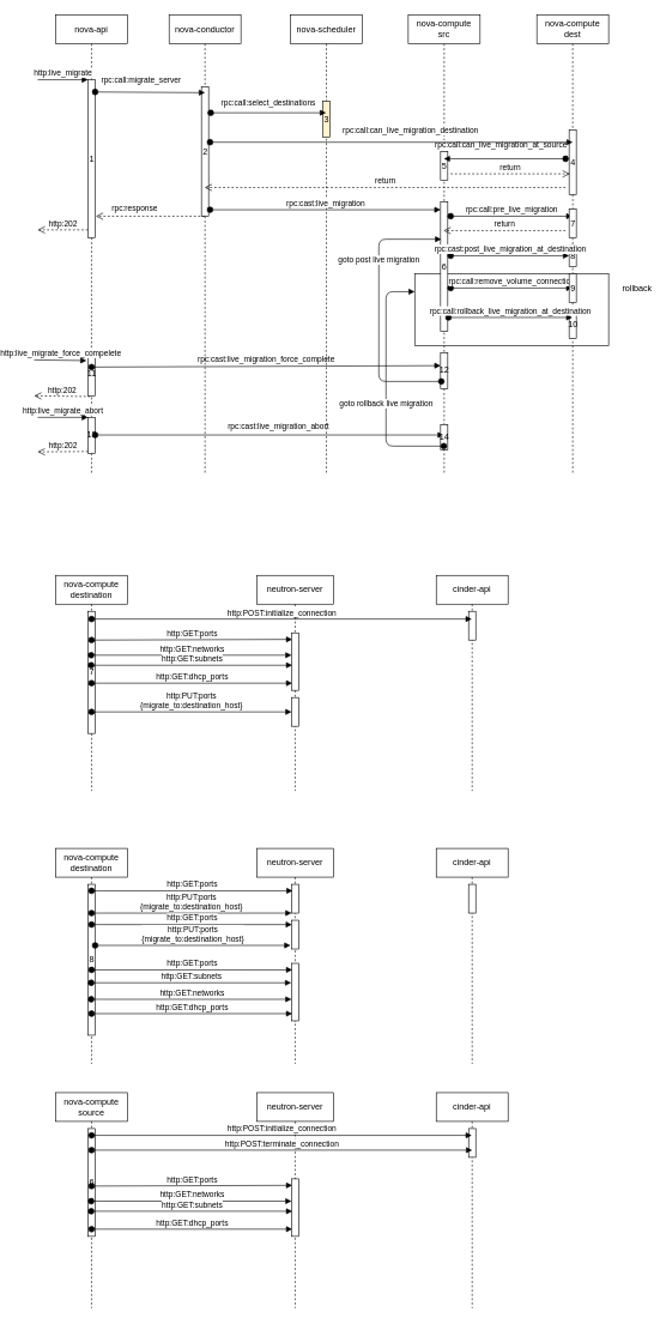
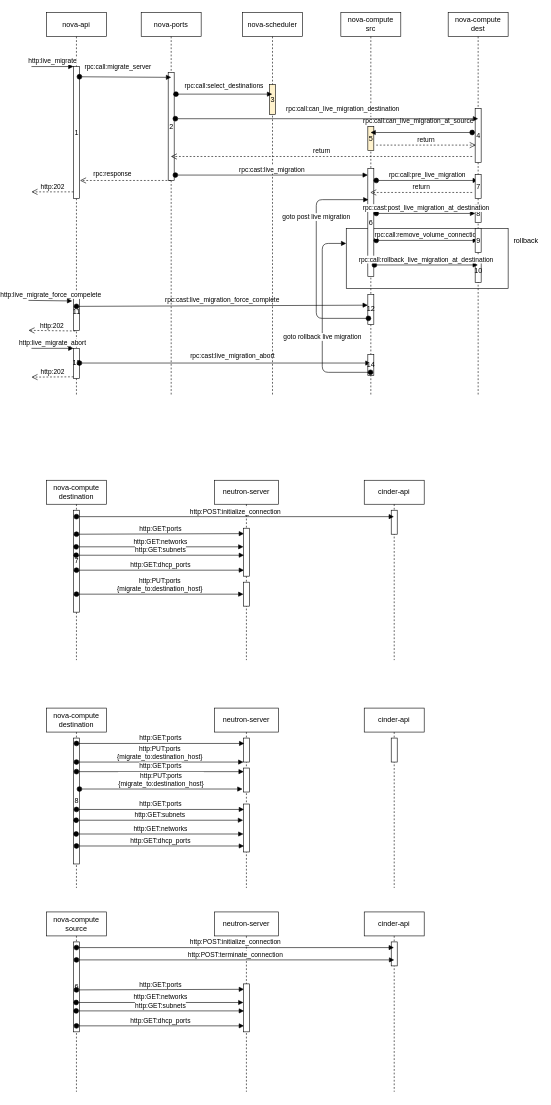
- <mxCell id="14" value="nova-conductor" style="shape=umlLifeline;perimeter=lifelinePerimeter;whiteSpace=wrap;html=1;container=1;collapsible=0;recursiveResize=0;outlineConnect=0;" parent="1" vertex="1"><mxGeometry x="208" y="20" width="100" height="640" as="geometry" /></mxCell>
+ <mxCell id="14" value="nova-ports" style="shape=umlLifeline;perimeter=lifelinePerimeter;whiteSpace=wrap;html=1;container=1;collapsible=0;recursiveResize=0;outlineConnect=0;" parent="1" vertex="1"><mxGeometry x="208" y="20" width="100" height="640" as="geometry" /></mxCell>
- <mxCell id="19" value="5" style="html=1;points=[];perimeter=orthogonalPerimeter;" parent="18" vertex="1"><mxGeometry x="45" y="190" width="10" height="40" as="geometry" /></mxCell>
+ <mxCell id="19" value="5" style="html=1;points=[];perimeter=orthogonalPerimeter;fillColor=#fff2cc;" parent="18" vertex="1"><mxGeometry x="45" y="190" width="10" height="40" as="geometry" /></mxCell>
- <mxCell id="56" value="rollback" style="text;html=1;strokeColor=none;fillColor=none;align=center;verticalAlign=middle;whiteSpace=wrap;rounded=0;" parent="1" vertex="1"><mxGeometry x="840" y="390" width="40" height="20" as="geometry" /></mxCell>
+ <mxCell id="56" value="rollback" style="text;html=1;strokeColor=none;fillColor=none;align=center;verticalAlign=middle;whiteSpace=wrap;rounded=0;" parent="1" vertex="1"><mxGeometry x="830" y="390" width="40" height="20" as="geometry" /></mxCell>
